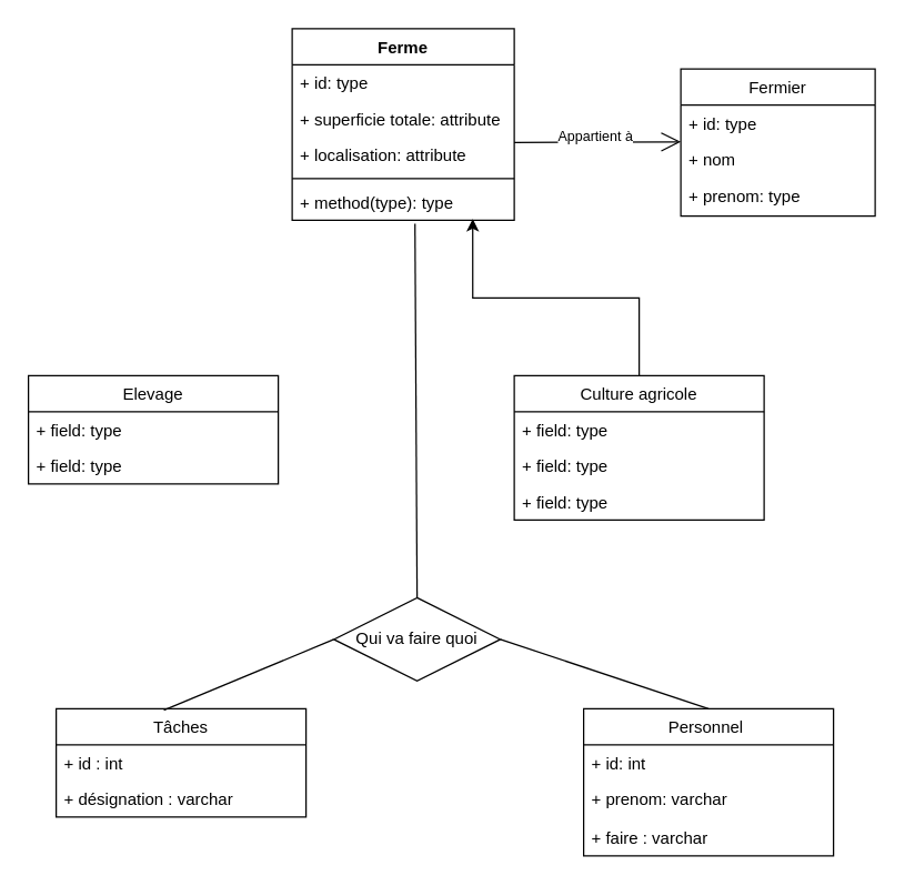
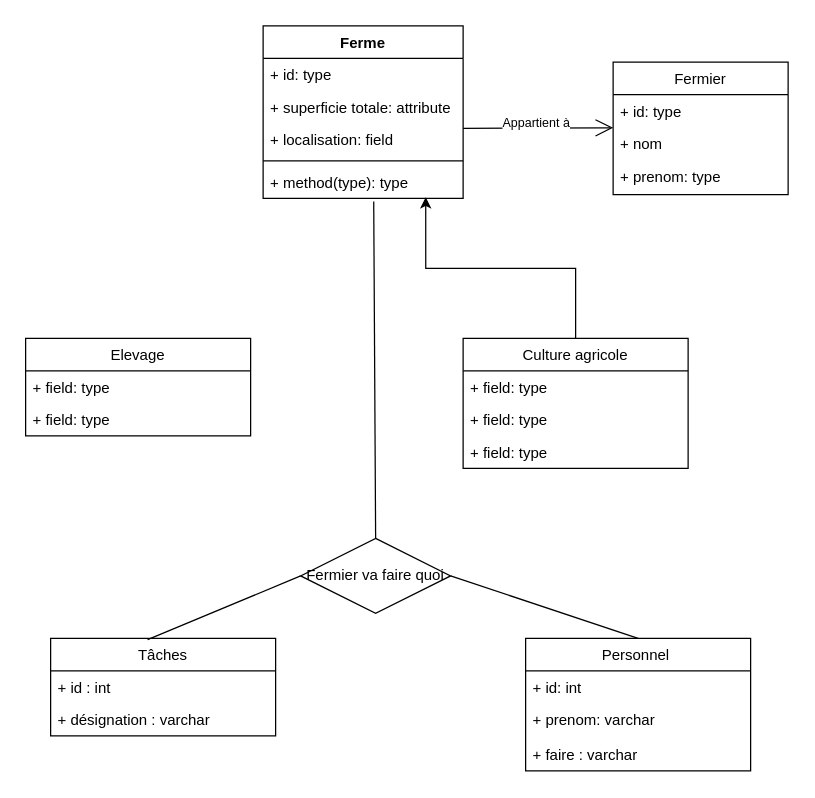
- <mxCell id="21" value="+ localisation: attribute" style="text;strokeColor=none;fillColor=none;align=left;verticalAlign=top;spacingLeft=4;spacingRight=4;overflow=hidden;rotatable=0;points=[[0,0.5],[1,0.5]];portConstraint=eastwest;" parent="18" vertex="1"><mxGeometry y="78" width="160" height="26" as="geometry" /></mxCell>
+ <mxCell id="21" value="+ localisation: field" style="text;strokeColor=none;fillColor=none;align=left;verticalAlign=top;spacingLeft=4;spacingRight=4;overflow=hidden;rotatable=0;points=[[0,0.5],[1,0.5]];portConstraint=eastwest;" parent="18" vertex="1"><mxGeometry y="78" width="160" height="26" as="geometry" /></mxCell>
- <mxCell id="29" value="Qui va faire quoi" style="shape=rhombus;perimeter=rhombusPerimeter;whiteSpace=wrap;html=1;align=center;" vertex="1" parent="1"><mxGeometry x="240" y="430" width="120" height="60" as="geometry" /></mxCell>
+ <mxCell id="29" value="Fermier va faire quoi" style="shape=rhombus;perimeter=rhombusPerimeter;whiteSpace=wrap;html=1;align=center;" vertex="1" parent="1"><mxGeometry x="240" y="430" width="120" height="60" as="geometry" /></mxCell>
